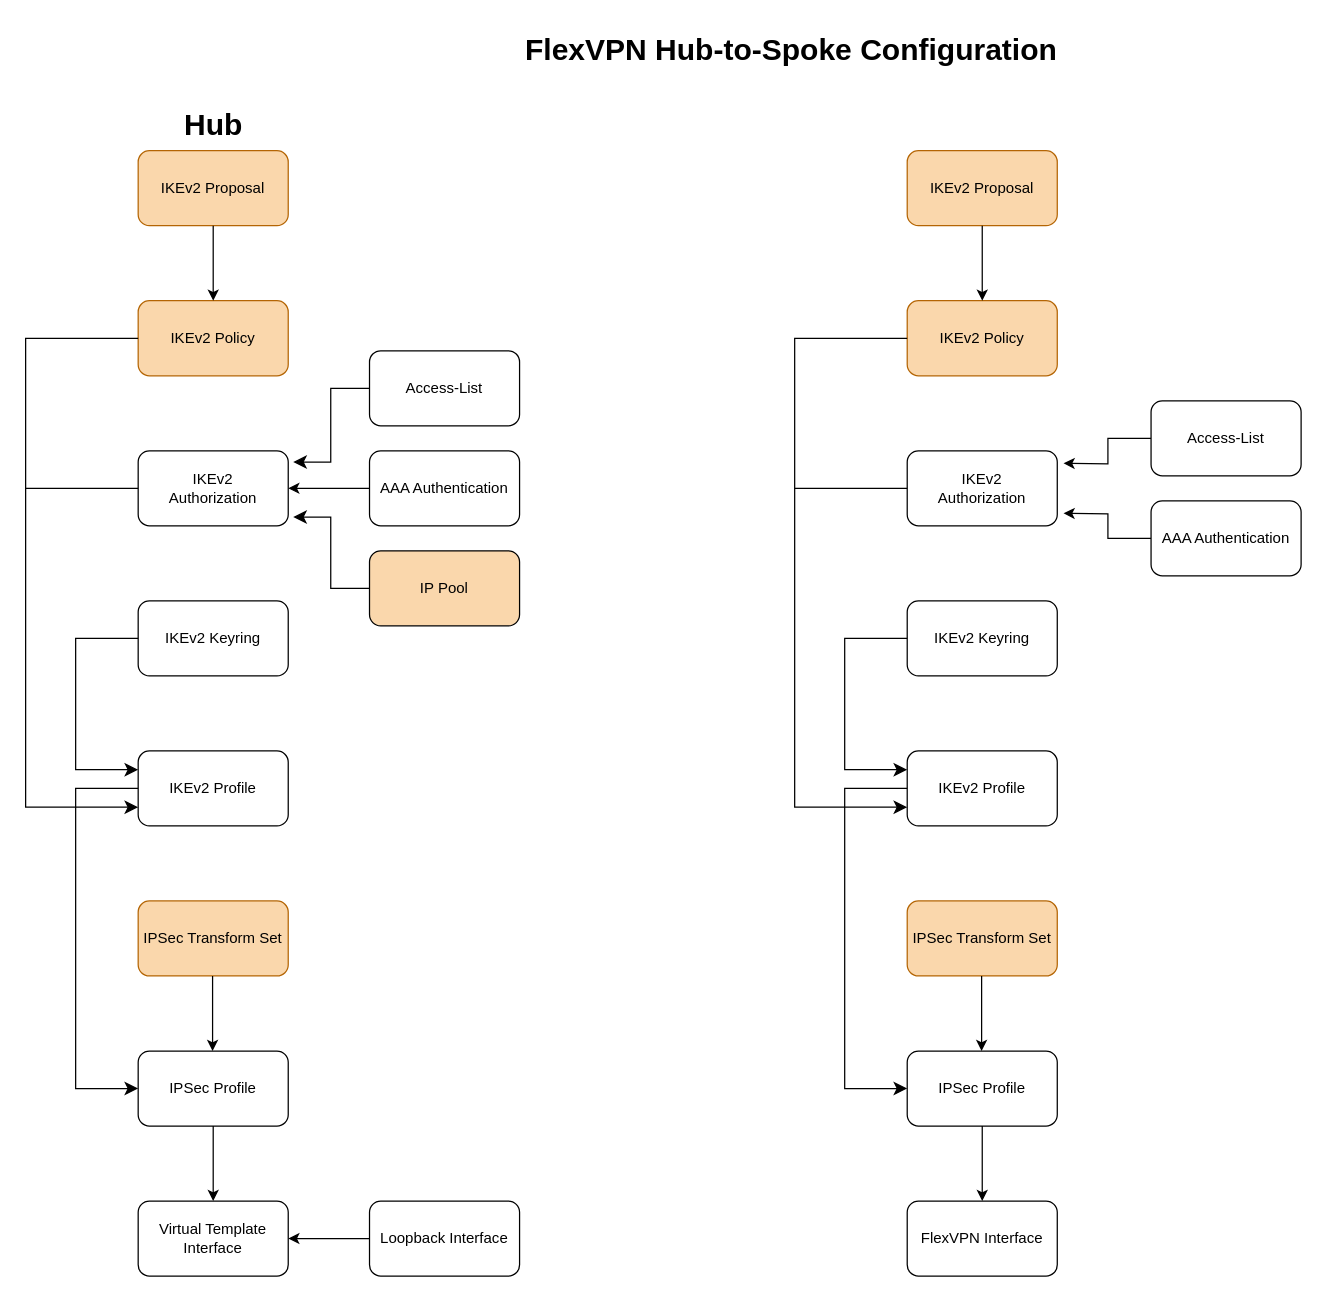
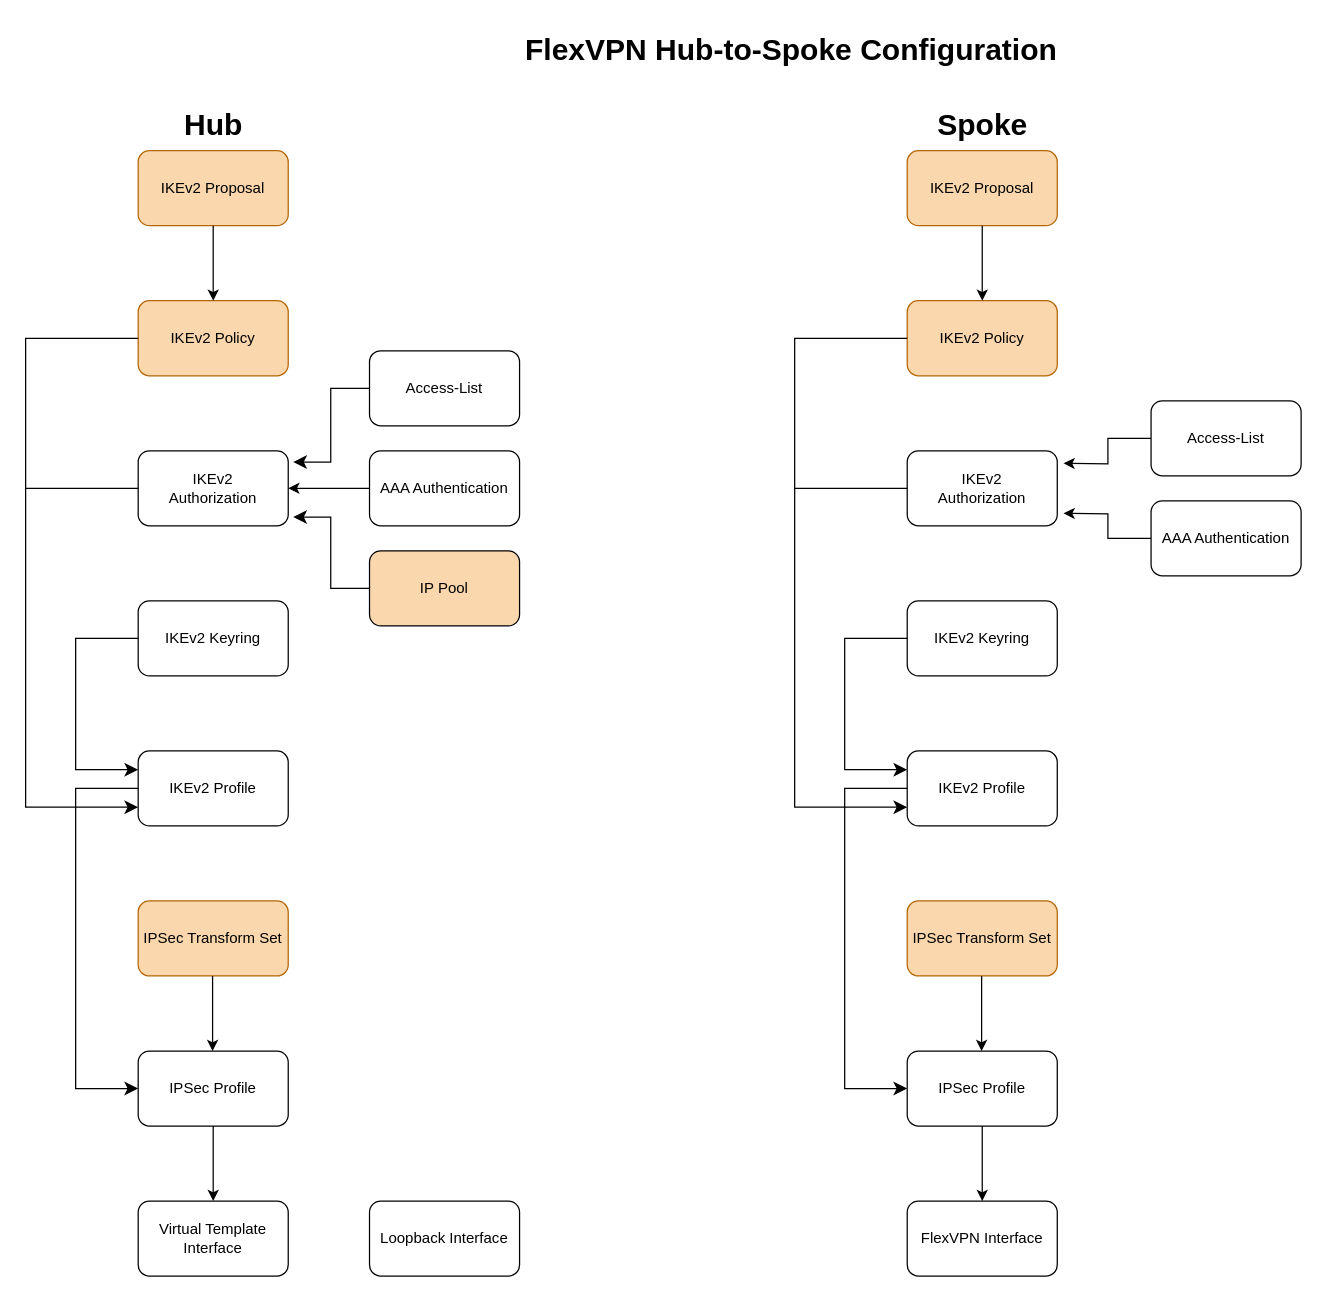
+ <mxCell id="42" value="Spoke" style="text;strokeColor=none;fillColor=none;html=1;fontSize=24;fontStyle=1;verticalAlign=middle;align=center;" vertex="1" parent="1"><mxGeometry x="735" y="80" width="100" height="40" as="geometry" /></mxCell>
- <mxCell id="23" value="" style="endArrow=classic;html=1;rounded=0;exitX=0;exitY=0.5;exitDx=0;exitDy=0;entryX=1;entryY=0.5;entryDx=0;entryDy=0;" edge="1" parent="1" source="21" target="20"><mxGeometry width="50" height="50" relative="1" as="geometry"><mxPoint x="180" y="910" as="sourcePoint" /><mxPoint x="180" y="970" as="targetPoint" /></mxGeometry></mxCell>
